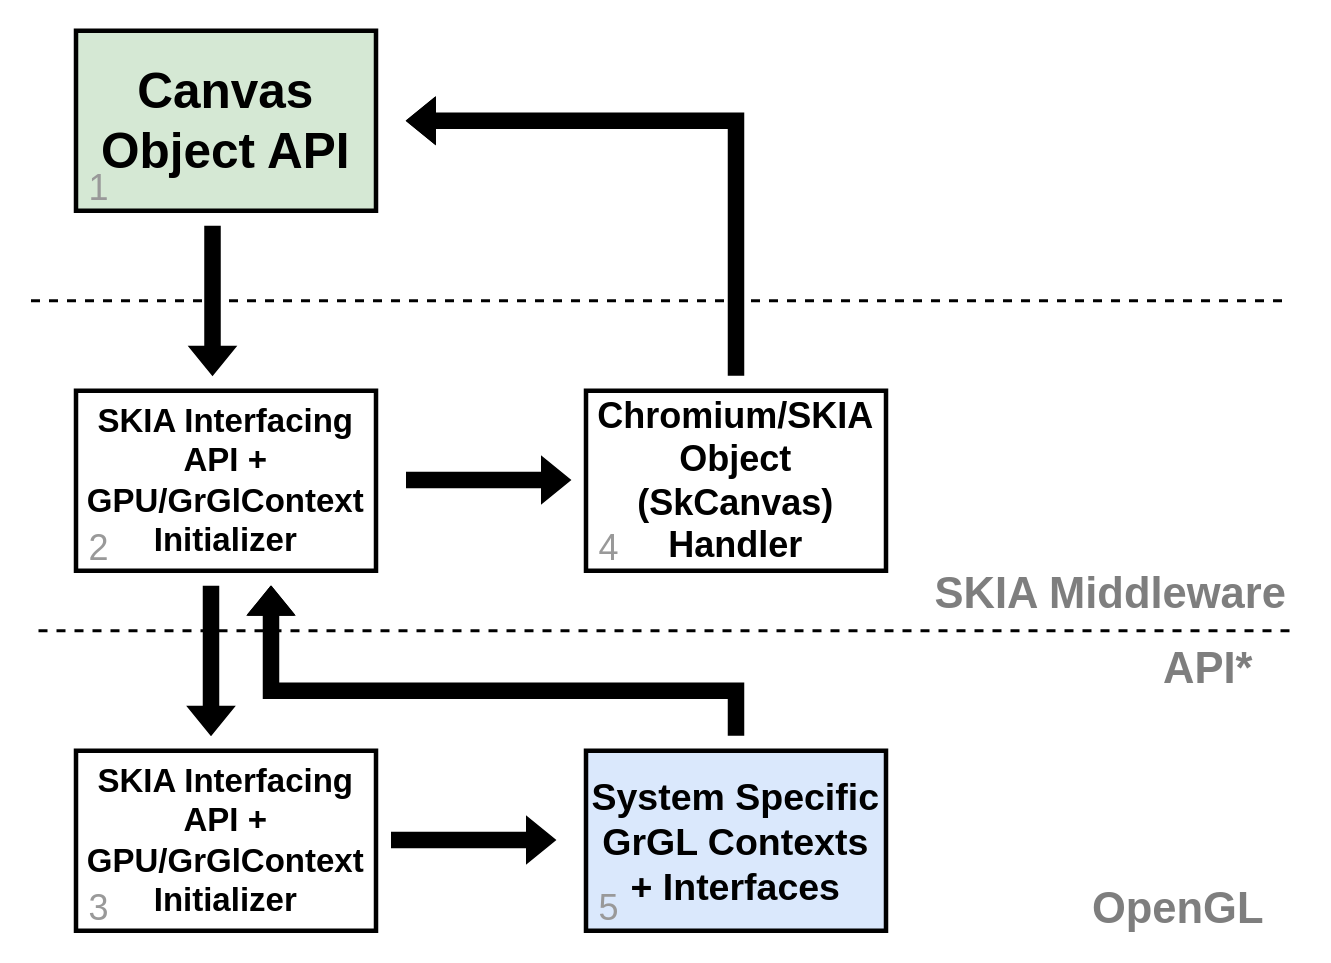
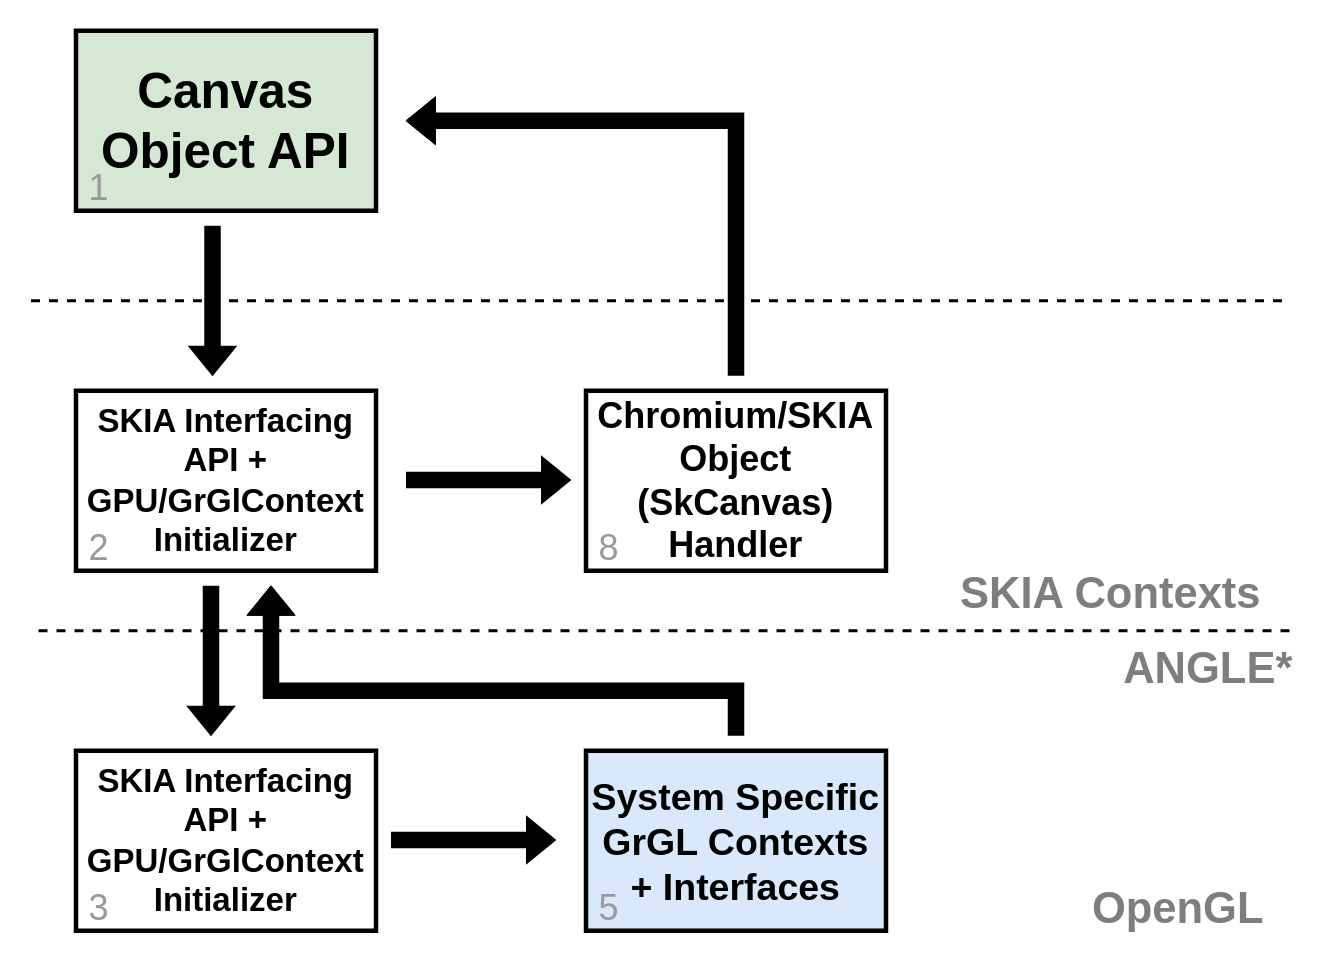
- <mxCell id="20" value="4" style="text;html=1;resizable=0;autosize=1;align=center;verticalAlign=middle;points=[];fillColor=none;strokeColor=none;rounded=0;fontFamily=Arial;fontSize=24;fontColor=#999999;" vertex="1" parent="1"><mxGeometry x="390" y="350" width="30" height="30" as="geometry" /></mxCell>
+ <mxCell id="20" value="8" style="text;html=1;resizable=0;autosize=1;align=center;verticalAlign=middle;points=[];fillColor=none;strokeColor=none;rounded=0;fontFamily=Arial;fontSize=24;fontColor=#999999;" vertex="1" parent="1"><mxGeometry x="390" y="350" width="30" height="30" as="geometry" /></mxCell>
- <mxCell id="9" value="SKIA Middleware" style="text;html=1;strokeColor=none;fillColor=none;align=center;verticalAlign=middle;whiteSpace=wrap;rounded=0;fontFamily=Arial;fontSize=29;fontColor=#000000;fontStyle=1;textOpacity=50;" vertex="1" parent="1"><mxGeometry x="620" y="380" width="240" height="30" as="geometry" /></mxCell>
+ <mxCell id="9" value="SKIA Contexts" style="text;html=1;strokeColor=none;fillColor=none;align=center;verticalAlign=middle;whiteSpace=wrap;rounded=0;fontFamily=Arial;fontSize=29;fontColor=#000000;fontStyle=1;textOpacity=50;" vertex="1" parent="1"><mxGeometry x="620" y="380" width="240" height="30" as="geometry" /></mxCell>
- <mxCell id="16" value="API*" style="text;html=1;strokeColor=none;fillColor=none;align=center;verticalAlign=middle;whiteSpace=wrap;rounded=0;fontFamily=Arial;fontSize=29;fontColor=#000000;fontStyle=1;textOpacity=50;" vertex="1" parent="1"><mxGeometry x="750" y="430" width="110" height="30" as="geometry" /></mxCell>
+ <mxCell id="16" value="ANGLE*" style="text;html=1;strokeColor=none;fillColor=none;align=center;verticalAlign=middle;whiteSpace=wrap;rounded=0;fontFamily=Arial;fontSize=29;fontColor=#000000;fontStyle=1;textOpacity=50;" vertex="1" parent="1"><mxGeometry x="750" y="430" width="110" height="30" as="geometry" /></mxCell>
